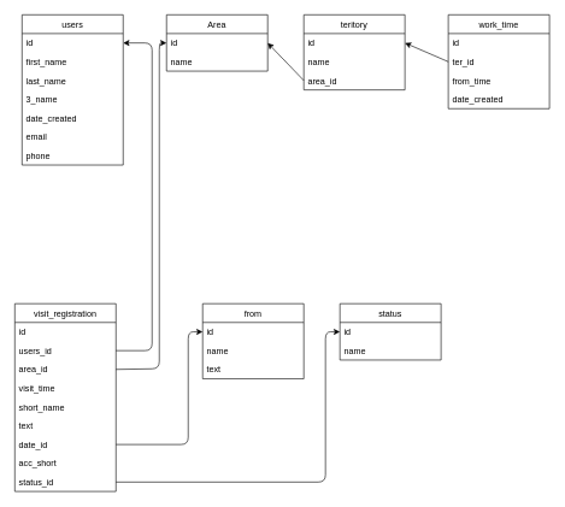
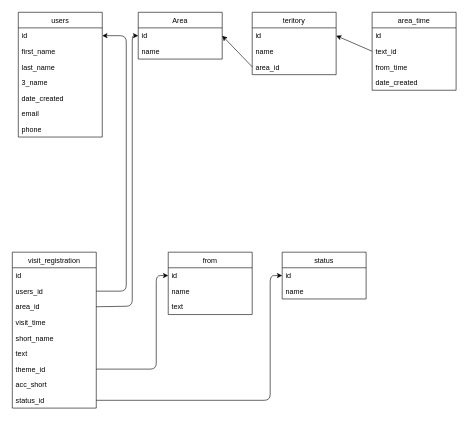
- <mxCell id="13" value="work_time" style="swimlane;fontStyle=0;childLayout=stackLayout;horizontal=1;startSize=26;fillColor=none;horizontalStack=0;resizeParent=1;resizeParentMax=0;resizeLast=0;collapsible=1;marginBottom=0;" parent="1" vertex="1"><mxGeometry x="620" y="20" width="140" height="130" as="geometry" /></mxCell>
+ <mxCell id="13" value="area_time" style="swimlane;fontStyle=0;childLayout=stackLayout;horizontal=1;startSize=26;fillColor=none;horizontalStack=0;resizeParent=1;resizeParentMax=0;resizeLast=0;collapsible=1;marginBottom=0;" parent="1" vertex="1"><mxGeometry x="620" y="20" width="140" height="130" as="geometry" /></mxCell>
- <mxCell id="15" value="ter_id" style="text;strokeColor=none;fillColor=none;align=left;verticalAlign=top;spacingLeft=4;spacingRight=4;overflow=hidden;rotatable=0;points=[[0,0.5],[1,0.5]];portConstraint=eastwest;" parent="13" vertex="1"><mxGeometry y="52" width="140" height="26" as="geometry" /></mxCell>
+ <mxCell id="15" value="text_id" style="text;strokeColor=none;fillColor=none;align=left;verticalAlign=top;spacingLeft=4;spacingRight=4;overflow=hidden;rotatable=0;points=[[0,0.5],[1,0.5]];portConstraint=eastwest;" parent="13" vertex="1"><mxGeometry y="52" width="140" height="26" as="geometry" /></mxCell>
- <mxCell id="25" value="date_id" style="text;strokeColor=none;fillColor=none;align=left;verticalAlign=top;spacingLeft=4;spacingRight=4;overflow=hidden;rotatable=0;points=[[0,0.5],[1,0.5]];portConstraint=eastwest;" parent="18" vertex="1"><mxGeometry y="182" width="140" height="26" as="geometry" /></mxCell>
+ <mxCell id="25" value="theme_id" style="text;strokeColor=none;fillColor=none;align=left;verticalAlign=top;spacingLeft=4;spacingRight=4;overflow=hidden;rotatable=0;points=[[0,0.5],[1,0.5]];portConstraint=eastwest;" parent="18" vertex="1"><mxGeometry y="182" width="140" height="26" as="geometry" /></mxCell>
